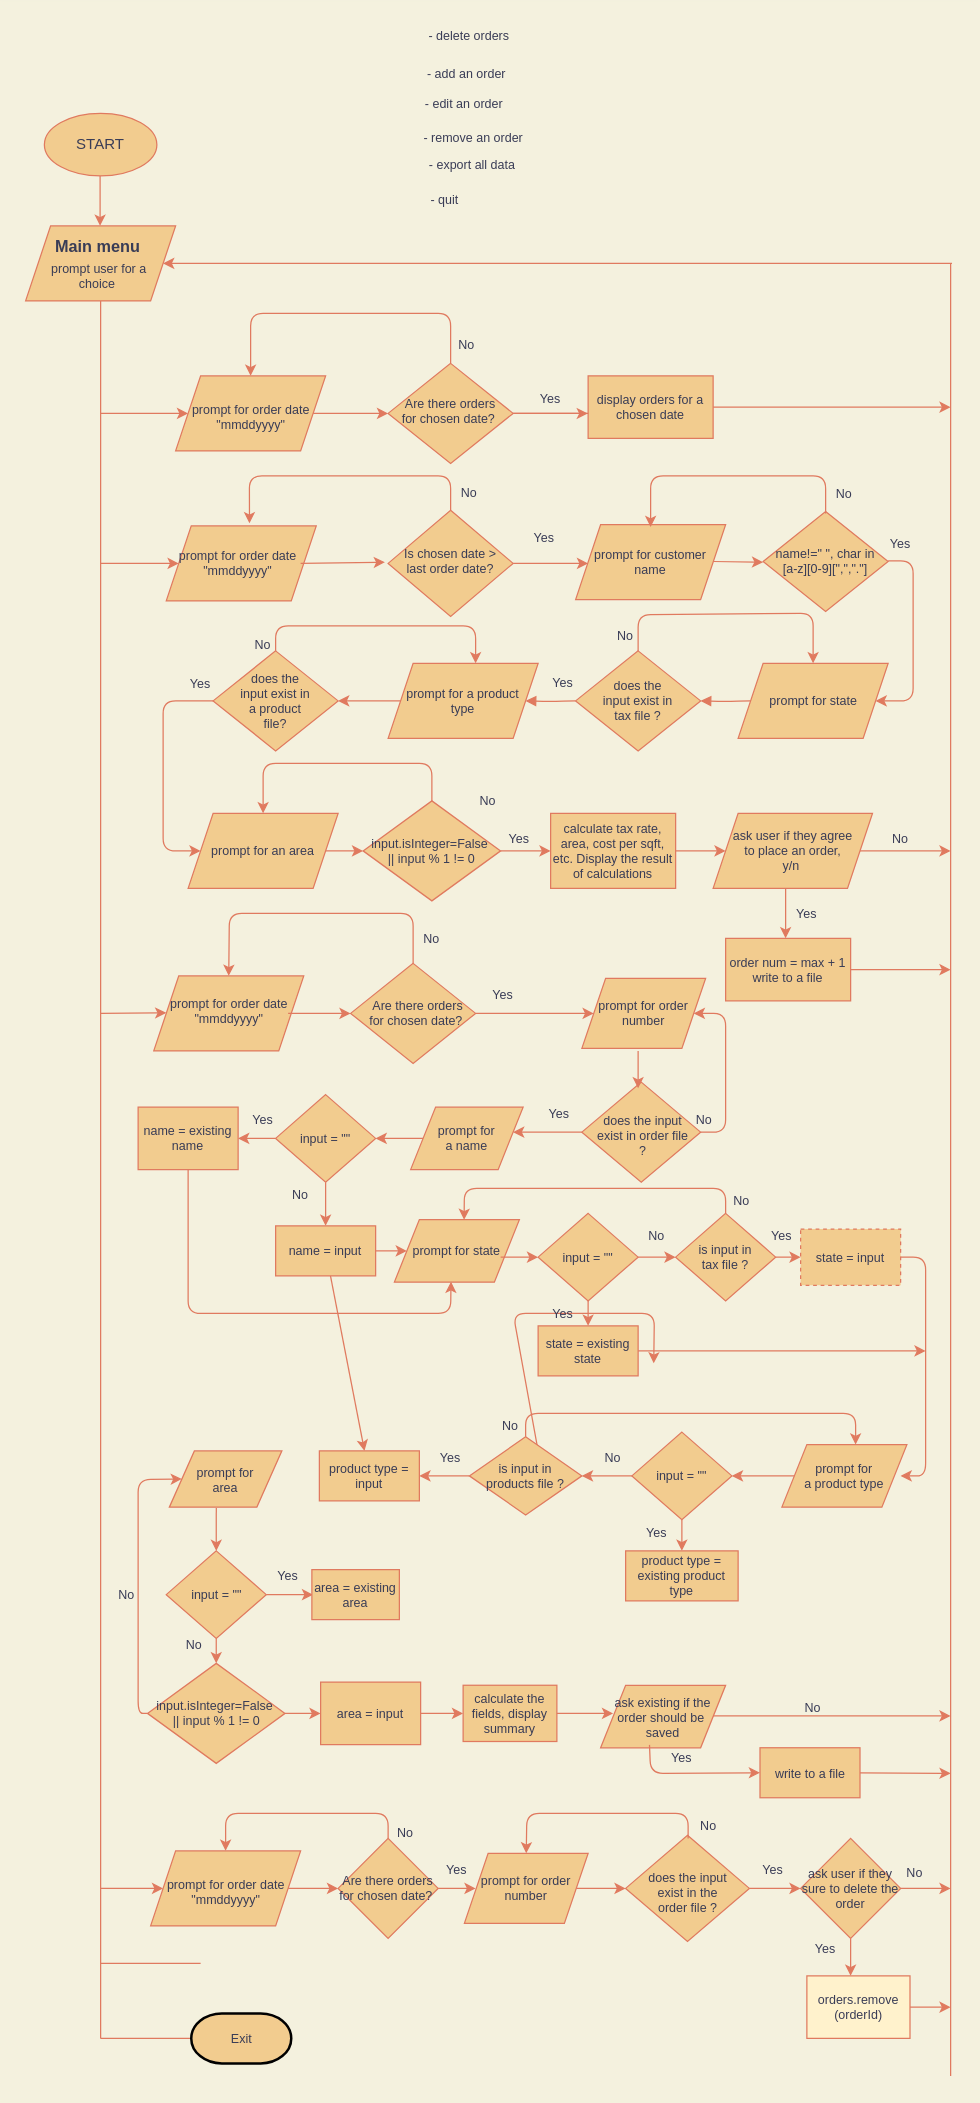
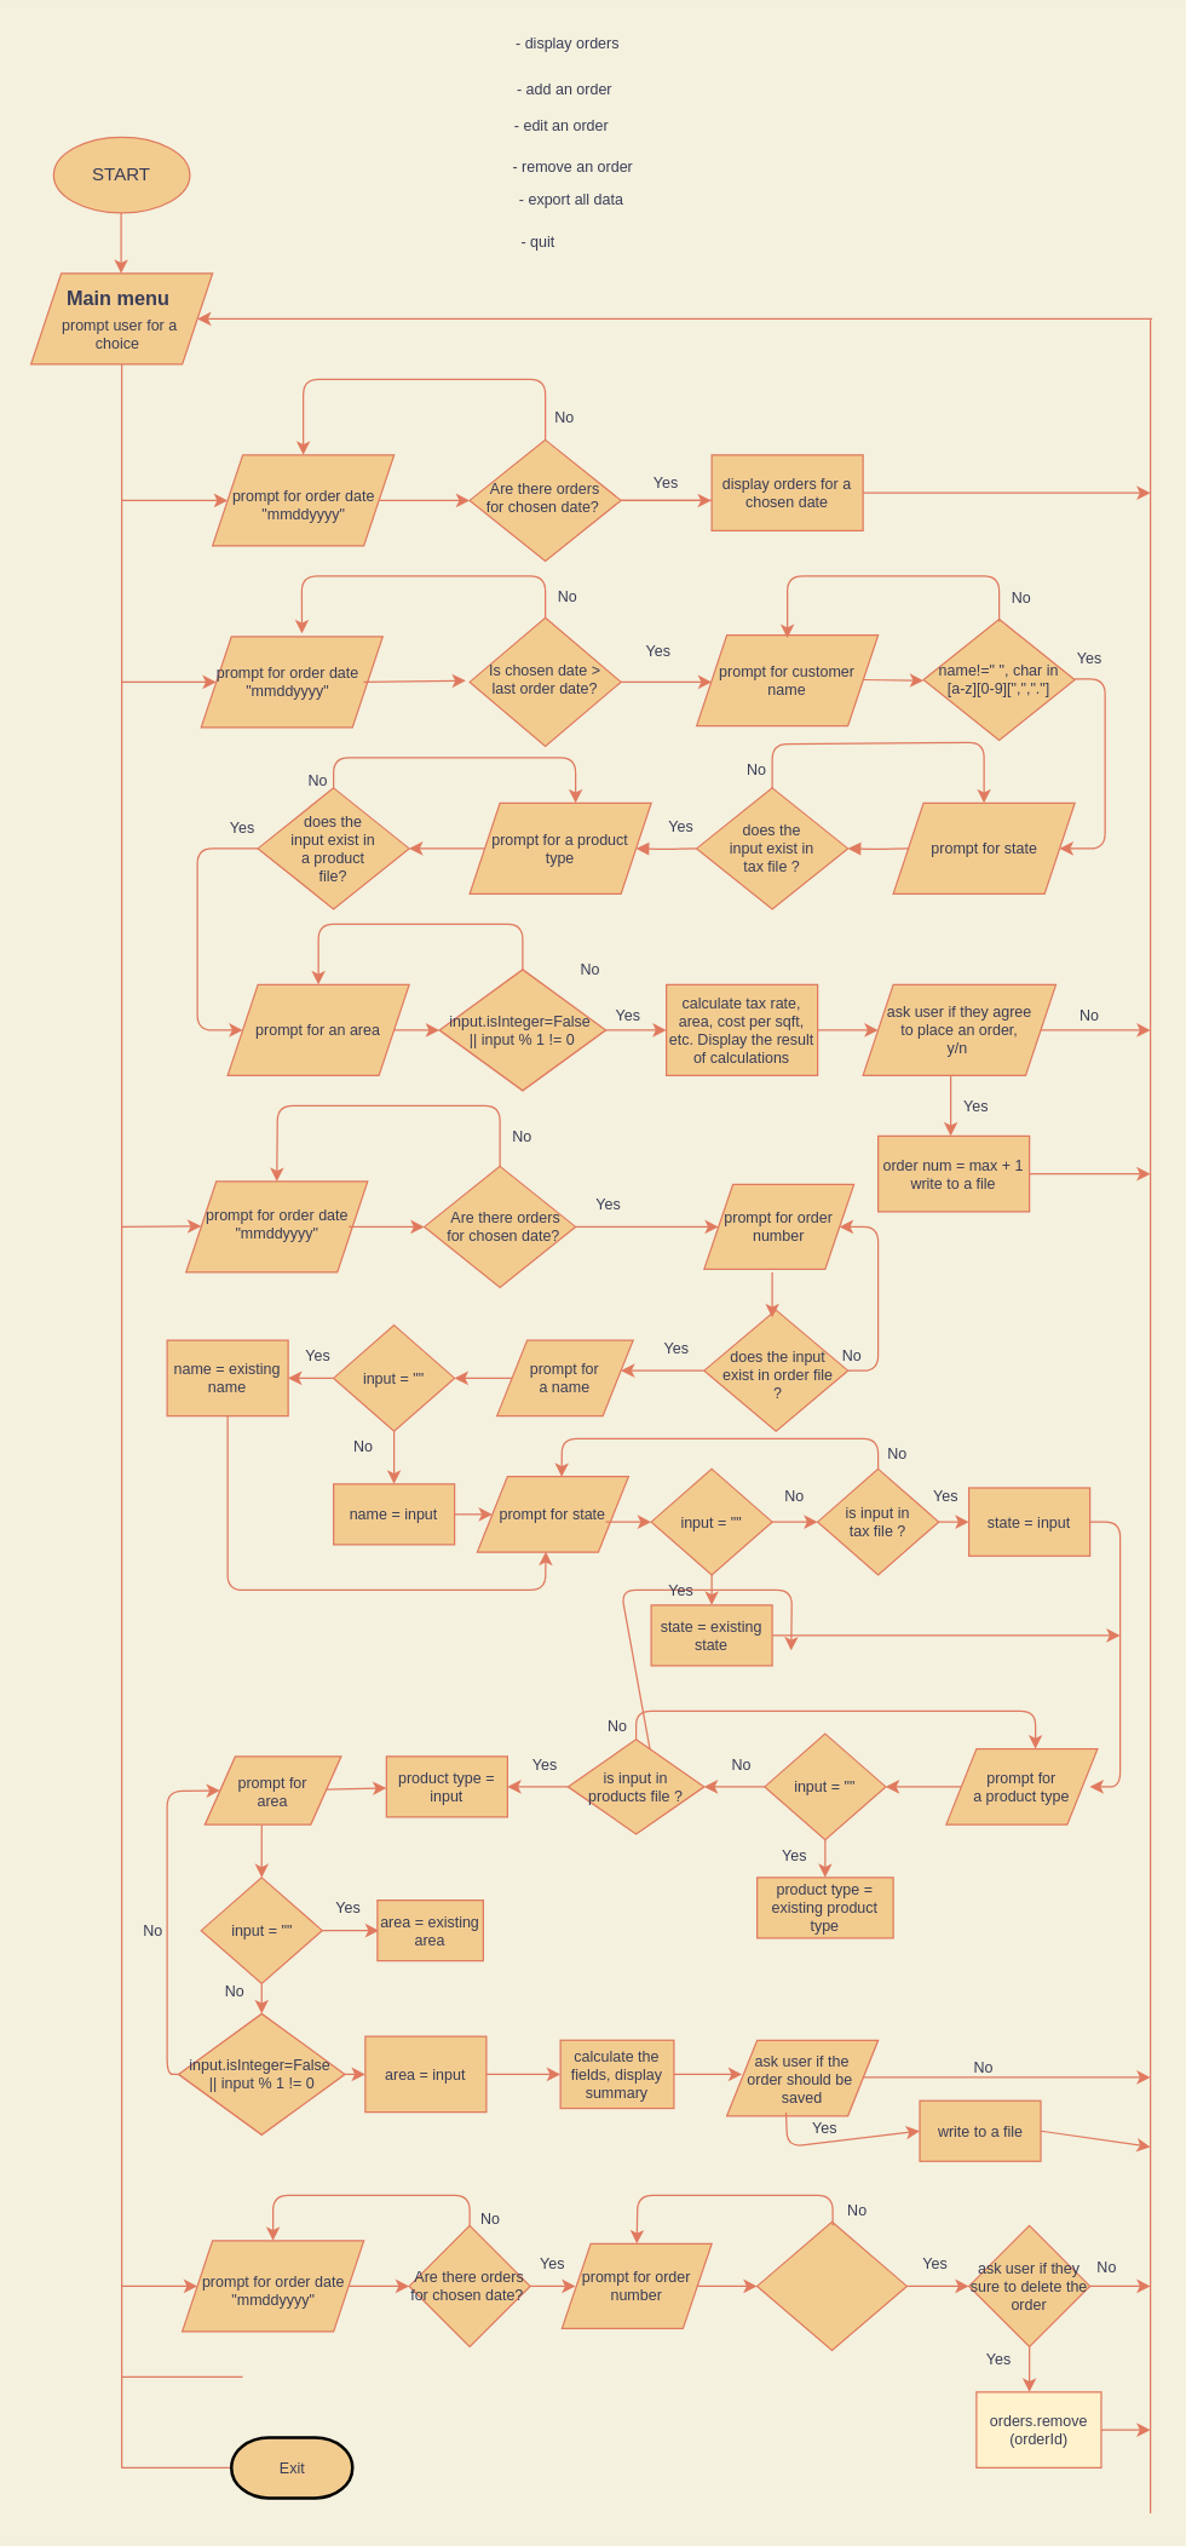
- <mxCell id="82" value="- delete orders" style="text;html=1;strokeColor=none;fillColor=none;align=center;verticalAlign=middle;whiteSpace=wrap;rounded=0;sketch=0;fontSize=10;fontColor=#393C56;" vertex="1" parent="1"><mxGeometry x="325" y="21" width="100" height="14" as="geometry" /></mxCell>
+ <mxCell id="82" value="- display orders" style="text;html=1;strokeColor=none;fillColor=none;align=center;verticalAlign=middle;whiteSpace=wrap;rounded=0;sketch=0;fontSize=10;fontColor=#393C56;" vertex="1" parent="1"><mxGeometry x="325" y="21" width="100" height="14" as="geometry" /></mxCell>
- <mxCell id="132" value="state = input" style="rounded=0;whiteSpace=wrap;html=1;sketch=0;fontSize=10;fontColor=#393C56;strokeColor=#E07A5F;strokeWidth=1;fillColor=#F2CC8F;dashed=1;" vertex="1" parent="1"><mxGeometry x="640" y="982.5" width="80" height="45" as="geometry" /></mxCell>
+ <mxCell id="132" value="state = input" style="rounded=0;whiteSpace=wrap;html=1;sketch=0;fontSize=10;fontColor=#393C56;strokeColor=#E07A5F;strokeWidth=1;fillColor=#F2CC8F;" vertex="1" parent="1"><mxGeometry x="640" y="982.5" width="80" height="45" as="geometry" /></mxCell>
- <mxCell id="145" value="" style="edgeStyle=none;rounded=1;sketch=0;orthogonalLoop=1;jettySize=auto;html=1;fontSize=10;fontColor=#393C56;startArrow=classic;startFill=1;endArrow=none;endFill=0;strokeColor=#E07A5F;fillColor=#F2CC8F;" edge="1" parent="1" source="146" target="116"><mxGeometry relative="1" as="geometry" /></mxCell>
+ <mxCell id="145" value="" style="edgeStyle=none;rounded=1;sketch=0;orthogonalLoop=1;jettySize=auto;html=1;fontSize=10;fontColor=#393C56;startArrow=classic;startFill=1;endArrow=none;endFill=0;strokeColor=#E07A5F;fillColor=#F2CC8F;" edge="1" parent="1" source="146" target="154"><mxGeometry relative="1" as="geometry" /></mxCell>
- <mxCell id="165" value="area = input" style="rounded=0;whiteSpace=wrap;html=1;sketch=0;fontSize=10;fontColor=#393C56;strokeColor=#E07A5F;strokeWidth=1;fillColor=#F2CC8F;" vertex="1" parent="1"><mxGeometry x="256" y="1345" width="80" height="50" as="geometry" /></mxCell>
+ <mxCell id="165" value="area = input" style="rounded=0;whiteSpace=wrap;html=1;sketch=0;fontSize=10;fontColor=#393C56;strokeColor=#E07A5F;strokeWidth=1;fillColor=#F2CC8F;" vertex="1" parent="1"><mxGeometry x="241" y="1345" width="80" height="50" as="geometry" /></mxCell>
- <mxCell id="170" value="ask existing if the &lt;br&gt;order should be&amp;nbsp;&lt;br&gt;saved" style="shape=parallelogram;perimeter=parallelogramPerimeter;whiteSpace=wrap;html=1;fixedSize=1;rounded=0;sketch=0;fontSize=10;fontColor=#393C56;strokeColor=#E07A5F;strokeWidth=1;fillColor=#F2CC8F;" vertex="1" parent="1"><mxGeometry x="480" y="1347.5" width="100" height="50" as="geometry" /></mxCell>
+ <mxCell id="170" value="ask user if the &lt;br&gt;order should be&amp;nbsp;&lt;br&gt;saved" style="shape=parallelogram;perimeter=parallelogramPerimeter;whiteSpace=wrap;html=1;fixedSize=1;rounded=0;sketch=0;fontSize=10;fontColor=#393C56;strokeColor=#E07A5F;strokeWidth=1;fillColor=#F2CC8F;" vertex="1" parent="1"><mxGeometry x="480" y="1347.5" width="100" height="50" as="geometry" /></mxCell>
- <mxCell id="173" value="write to a file" style="rounded=0;whiteSpace=wrap;html=1;sketch=0;fontSize=10;fontColor=#393C56;strokeColor=#E07A5F;strokeWidth=1;fillColor=#F2CC8F;" vertex="1" parent="1"><mxGeometry x="607.5" y="1397.5" width="80" height="40" as="geometry" /></mxCell>
+ <mxCell id="173" value="write to a file" style="rounded=0;whiteSpace=wrap;html=1;sketch=0;fontSize=10;fontColor=#393C56;strokeColor=#E07A5F;strokeWidth=1;fillColor=#F2CC8F;" vertex="1" parent="1"><mxGeometry x="607.5" y="1387.5" width="80" height="40" as="geometry" /></mxCell>
- <mxCell id="190" value="does the input exist in the order file ?" style="text;html=1;strokeColor=none;fillColor=none;align=center;verticalAlign=middle;whiteSpace=wrap;rounded=0;sketch=0;fontSize=10;fontColor=#393C56;" vertex="1" parent="1"><mxGeometry x="515.75" y="1487.5" width="67.5" height="50" as="geometry" /></mxCell>
